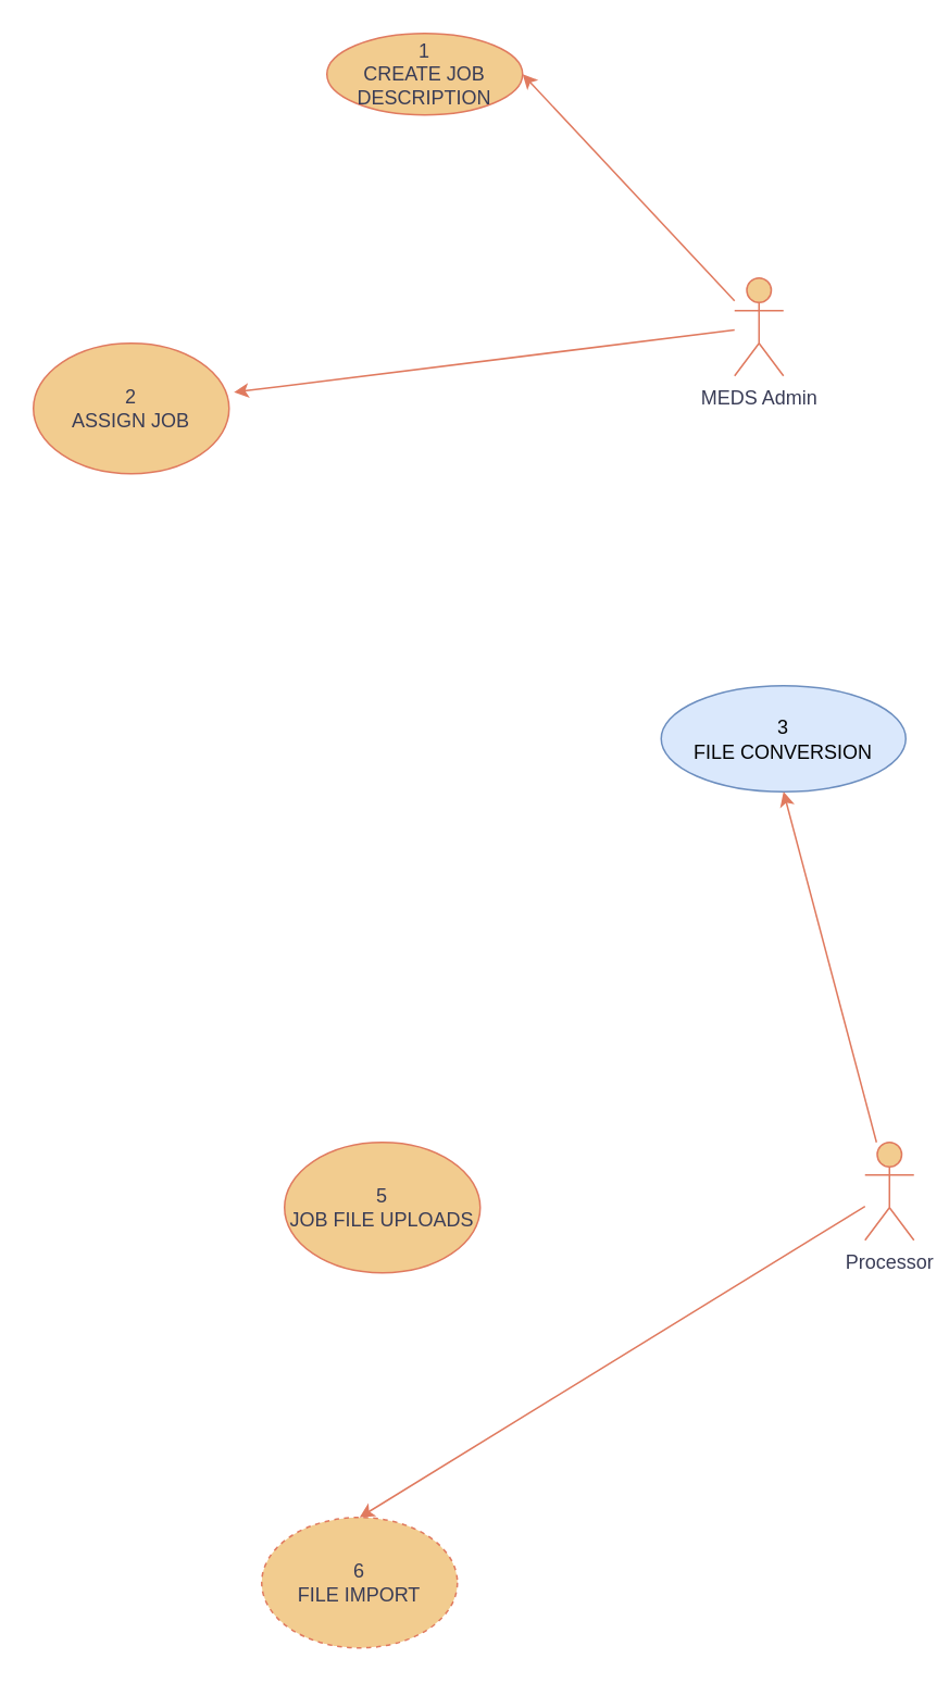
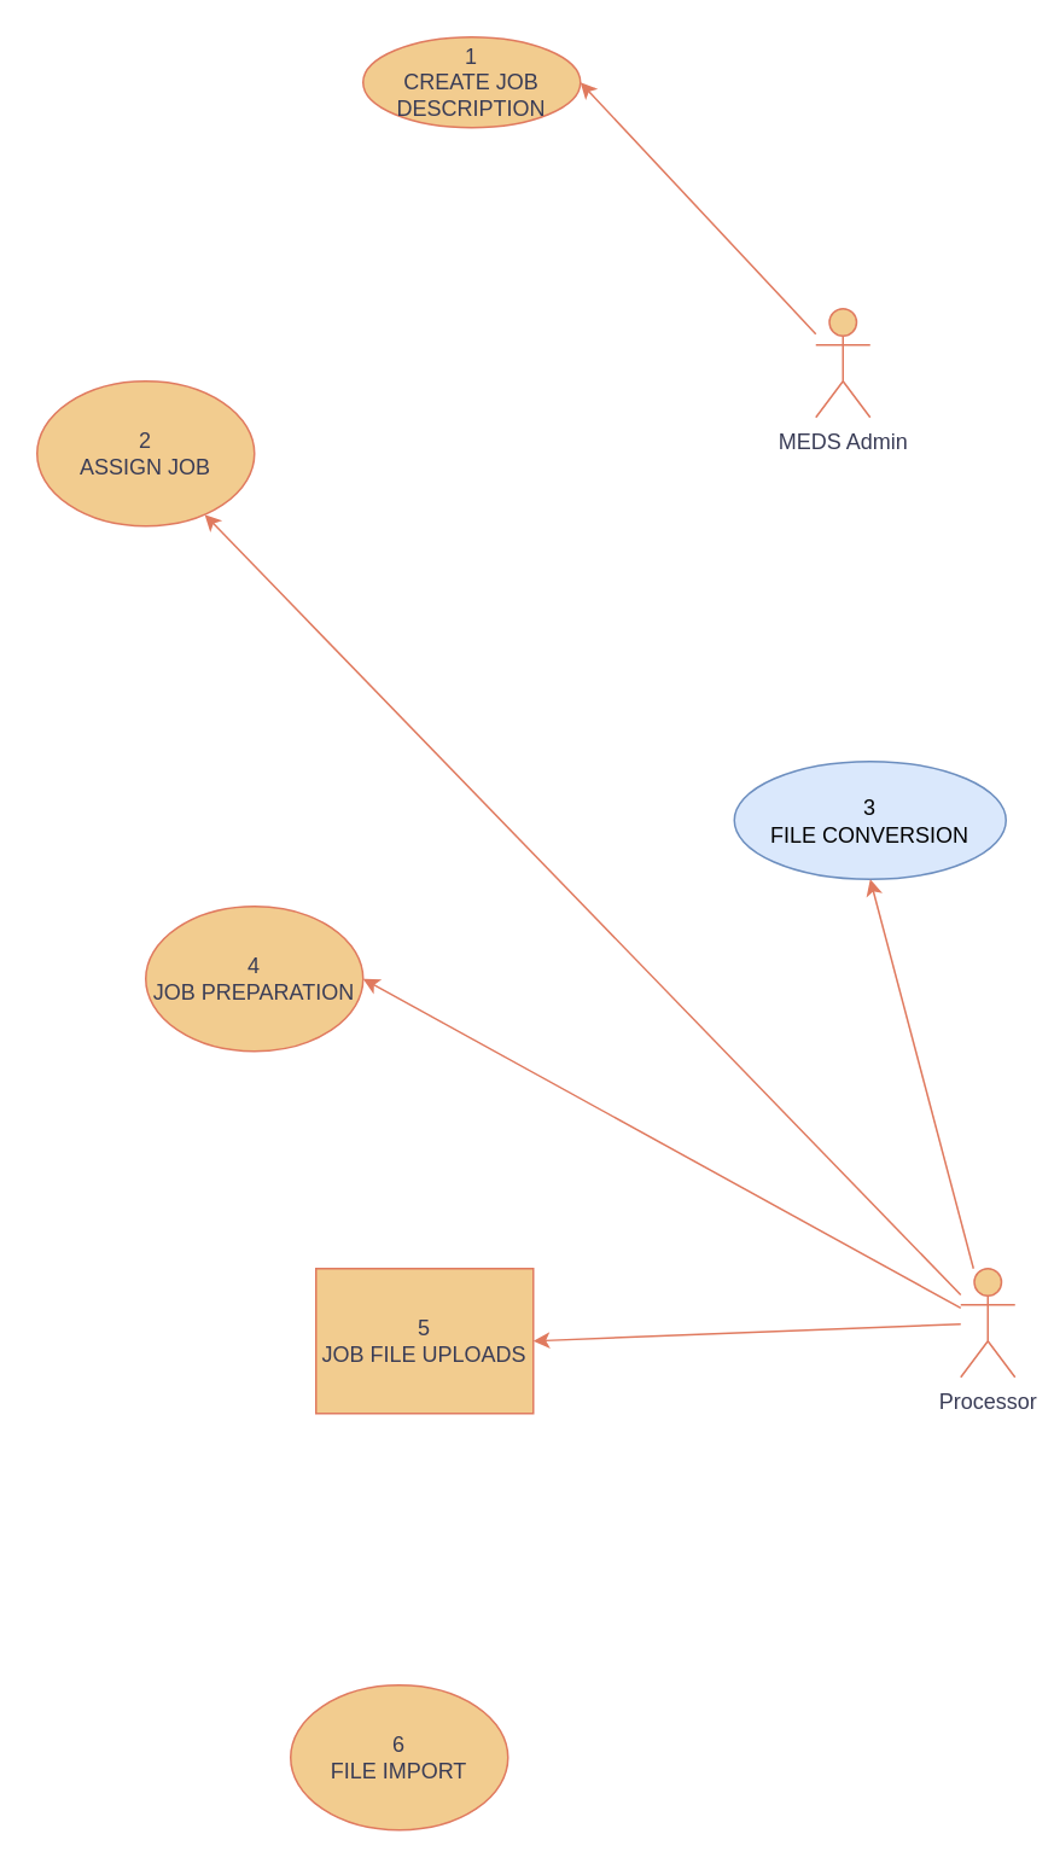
- <mxCell id="3" style="rounded=0;orthogonalLoop=1;jettySize=auto;html=1;entryX=1.025;entryY=0.375;entryDx=0;entryDy=0;entryPerimeter=0;labelBackgroundColor=none;strokeColor=#E07A5F;fontColor=default;" edge="1" parent="1" source="4" target="6"><mxGeometry relative="1" as="geometry" /></mxCell>
+ <mxCell id="13" value="4&lt;div&gt;JOB PREPARATION&lt;/div&gt;" style="ellipse;whiteSpace=wrap;html=1;labelBackgroundColor=none;fillColor=#F2CC8F;strokeColor=#E07A5F;fontColor=#393C56;" vertex="1" parent="1"><mxGeometry x="80" y="500" width="120" height="80" as="geometry" /></mxCell>
+ <mxCell id="9" style="rounded=0;orthogonalLoop=1;jettySize=auto;html=1;entryX=1;entryY=0.5;entryDx=0;entryDy=0;labelBackgroundColor=none;strokeColor=#E07A5F;fontColor=default;" edge="1" parent="1" source="12" target="13"><mxGeometry relative="1" as="geometry" /></mxCell>
+ <mxCell id="10" style="rounded=0;orthogonalLoop=1;jettySize=auto;html=1;entryX=1;entryY=0.5;entryDx=0;entryDy=0;labelBackgroundColor=none;strokeColor=#E07A5F;fontColor=default;" edge="1" parent="1" source="12" target="14"><mxGeometry relative="1" as="geometry" /></mxCell>
- <mxCell id="14" value="5&lt;div&gt;JOB FILE UPLOADS&lt;/div&gt;" style="ellipse;whiteSpace=wrap;html=1;labelBackgroundColor=none;fillColor=#F2CC8F;strokeColor=#E07A5F;fontColor=#393C56;" vertex="1" parent="1"><mxGeometry x="174" y="700" width="120" height="80" as="geometry" /></mxCell>
+ <mxCell id="14" value="5&lt;div&gt;JOB FILE UPLOADS&lt;/div&gt;" style="whiteSpace=wrap;html=1;labelBackgroundColor=none;fillColor=#F2CC8F;strokeColor=#E07A5F;fontColor=#393C56;rounded=0;" vertex="1" parent="1"><mxGeometry x="174" y="700" width="120" height="80" as="geometry" /></mxCell>
- <mxCell id="11" style="rounded=0;orthogonalLoop=1;jettySize=auto;html=1;entryX=0.5;entryY=0;entryDx=0;entryDy=0;labelBackgroundColor=none;strokeColor=#E07A5F;fontColor=default;" edge="1" parent="1" source="12" target="15"><mxGeometry relative="1" as="geometry" /></mxCell>
+ <mxCell id="11" style="rounded=0;orthogonalLoop=1;jettySize=auto;html=1;labelBackgroundColor=none;strokeColor=#E07A5F;fontColor=default;" edge="1" parent="1" source="12" target="6"><mxGeometry relative="1" as="geometry" /></mxCell>
- <mxCell id="15" value="6&lt;div&gt;FILE IMPORT&lt;/div&gt;" style="ellipse;whiteSpace=wrap;html=1;labelBackgroundColor=none;fillColor=#F2CC8F;strokeColor=#E07A5F;fontColor=#393C56;dashed=1;" vertex="1" parent="1"><mxGeometry x="160" y="930" width="120" height="80" as="geometry" /></mxCell>
+ <mxCell id="15" value="6&lt;div&gt;FILE IMPORT&lt;/div&gt;" style="ellipse;whiteSpace=wrap;html=1;labelBackgroundColor=none;fillColor=#F2CC8F;strokeColor=#E07A5F;fontColor=#393C56;" vertex="1" parent="1"><mxGeometry x="160" y="930" width="120" height="80" as="geometry" /></mxCell>
